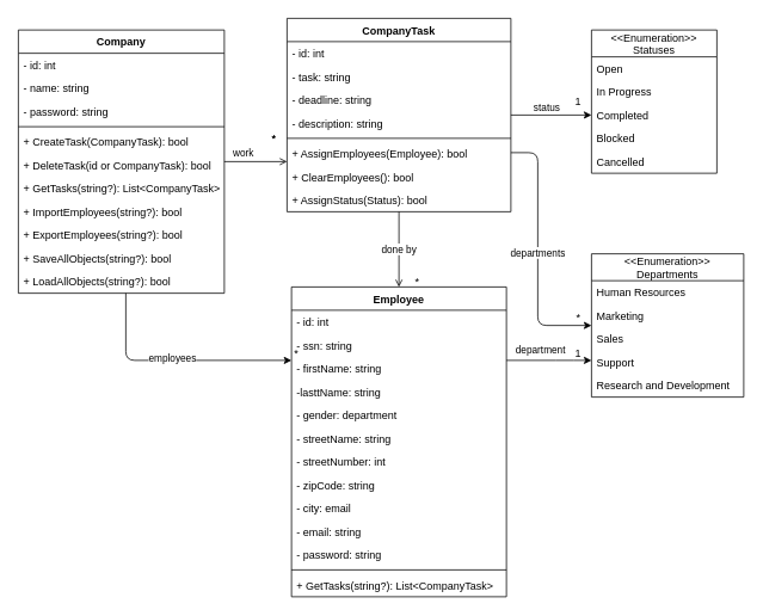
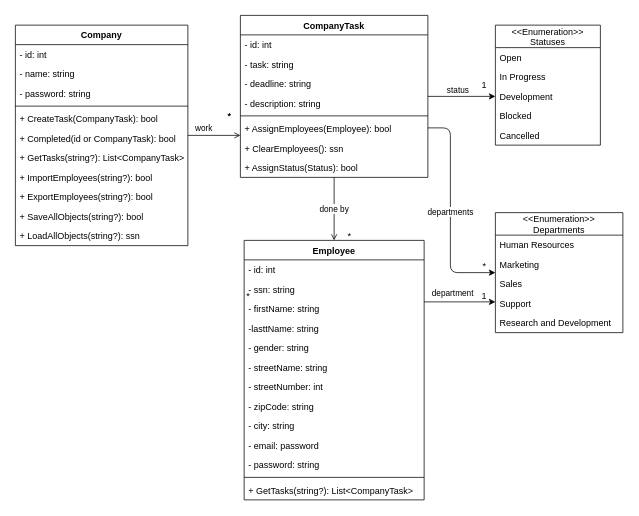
- <mxCell id="48" value="Completed" style="text;strokeColor=none;fillColor=none;align=left;verticalAlign=top;spacingLeft=4;spacingRight=4;overflow=hidden;rotatable=0;points=[[0,0.5],[1,0.5]];portConstraint=eastwest;" parent="45" vertex="1"><mxGeometry y="82" width="140" height="26" as="geometry" /></mxCell>
+ <mxCell id="48" value="Development" style="text;strokeColor=none;fillColor=none;align=left;verticalAlign=top;spacingLeft=4;spacingRight=4;overflow=hidden;rotatable=0;points=[[0,0.5],[1,0.5]];portConstraint=eastwest;" parent="45" vertex="1"><mxGeometry y="82" width="140" height="26" as="geometry" /></mxCell>
- <mxCell id="8" value="+ DeleteTask(id or CompanyTask): bool" style="text;strokeColor=none;fillColor=none;align=left;verticalAlign=top;spacingLeft=4;spacingRight=4;overflow=hidden;rotatable=0;points=[[0,0.5],[1,0.5]];portConstraint=eastwest;" parent="2" vertex="1"><mxGeometry y="138" width="230" height="26" as="geometry" /></mxCell>
+ <mxCell id="8" value="+ Completed(id or CompanyTask): bool" style="text;strokeColor=none;fillColor=none;align=left;verticalAlign=top;spacingLeft=4;spacingRight=4;overflow=hidden;rotatable=0;points=[[0,0.5],[1,0.5]];portConstraint=eastwest;" parent="2" vertex="1"><mxGeometry y="138" width="230" height="26" as="geometry" /></mxCell>
- <mxCell id="36" value="+ ClearEmployees(): bool" style="text;strokeColor=none;fillColor=none;align=left;verticalAlign=top;spacingLeft=4;spacingRight=4;overflow=hidden;rotatable=0;points=[[0,0.5],[1,0.5]];portConstraint=eastwest;" parent="29" vertex="1"><mxGeometry y="164" width="250" height="26" as="geometry" /></mxCell>
+ <mxCell id="36" value="+ ClearEmployees(): ssn" style="text;strokeColor=none;fillColor=none;align=left;verticalAlign=top;spacingLeft=4;spacingRight=4;overflow=hidden;rotatable=0;points=[[0,0.5],[1,0.5]];portConstraint=eastwest;" parent="29" vertex="1"><mxGeometry y="164" width="250" height="26" as="geometry" /></mxCell>
- <mxCell id="13" value="+ LoadAllObjects(string?): bool" style="text;strokeColor=none;fillColor=none;align=left;verticalAlign=top;spacingLeft=4;spacingRight=4;overflow=hidden;rotatable=0;points=[[0,0.5],[1,0.5]];portConstraint=eastwest;" parent="2" vertex="1"><mxGeometry y="268" width="230" height="26" as="geometry" /></mxCell>
+ <mxCell id="13" value="+ LoadAllObjects(string?): ssn" style="text;strokeColor=none;fillColor=none;align=left;verticalAlign=top;spacingLeft=4;spacingRight=4;overflow=hidden;rotatable=0;points=[[0,0.5],[1,0.5]];portConstraint=eastwest;" parent="2" vertex="1"><mxGeometry y="268" width="230" height="26" as="geometry" /></mxCell>
- <mxCell id="52" value="employees" style="edgeStyle=orthogonalEdgeStyle;html=1;" parent="51" source="2" target="14" edge="1"><mxGeometry x="-0.023" y="2" relative="1" as="geometry"><Array as="points"><mxPoint y="22" /></Array><mxPoint as="offset" /></mxGeometry></mxCell>
- <mxCell id="19" value="- gender: department" style="text;strokeColor=none;fillColor=none;align=left;verticalAlign=top;spacingLeft=4;spacingRight=4;overflow=hidden;rotatable=0;points=[[0,0.5],[1,0.5]];portConstraint=eastwest;" parent="14" vertex="1"><mxGeometry y="130" width="240" height="26" as="geometry" /></mxCell>
+ <mxCell id="19" value="- gender: string" style="text;strokeColor=none;fillColor=none;align=left;verticalAlign=top;spacingLeft=4;spacingRight=4;overflow=hidden;rotatable=0;points=[[0,0.5],[1,0.5]];portConstraint=eastwest;" parent="14" vertex="1"><mxGeometry y="130" width="240" height="26" as="geometry" /></mxCell>
- <mxCell id="23" value="- city: email" style="text;strokeColor=none;fillColor=none;align=left;verticalAlign=top;spacingLeft=4;spacingRight=4;overflow=hidden;rotatable=0;points=[[0,0.5],[1,0.5]];portConstraint=eastwest;" parent="14" vertex="1"><mxGeometry y="234" width="240" height="26" as="geometry" /></mxCell>
+ <mxCell id="23" value="- city: string" style="text;strokeColor=none;fillColor=none;align=left;verticalAlign=top;spacingLeft=4;spacingRight=4;overflow=hidden;rotatable=0;points=[[0,0.5],[1,0.5]];portConstraint=eastwest;" parent="14" vertex="1"><mxGeometry y="234" width="240" height="26" as="geometry" /></mxCell>
- <mxCell id="24" value="- email: string" style="text;strokeColor=none;fillColor=none;align=left;verticalAlign=top;spacingLeft=4;spacingRight=4;overflow=hidden;rotatable=0;points=[[0,0.5],[1,0.5]];portConstraint=eastwest;" parent="14" vertex="1"><mxGeometry y="260" width="240" height="26" as="geometry" /></mxCell>
+ <mxCell id="24" value="- email: password" style="text;strokeColor=none;fillColor=none;align=left;verticalAlign=top;spacingLeft=4;spacingRight=4;overflow=hidden;rotatable=0;points=[[0,0.5],[1,0.5]];portConstraint=eastwest;" parent="14" vertex="1"><mxGeometry y="260" width="240" height="26" as="geometry" /></mxCell>
